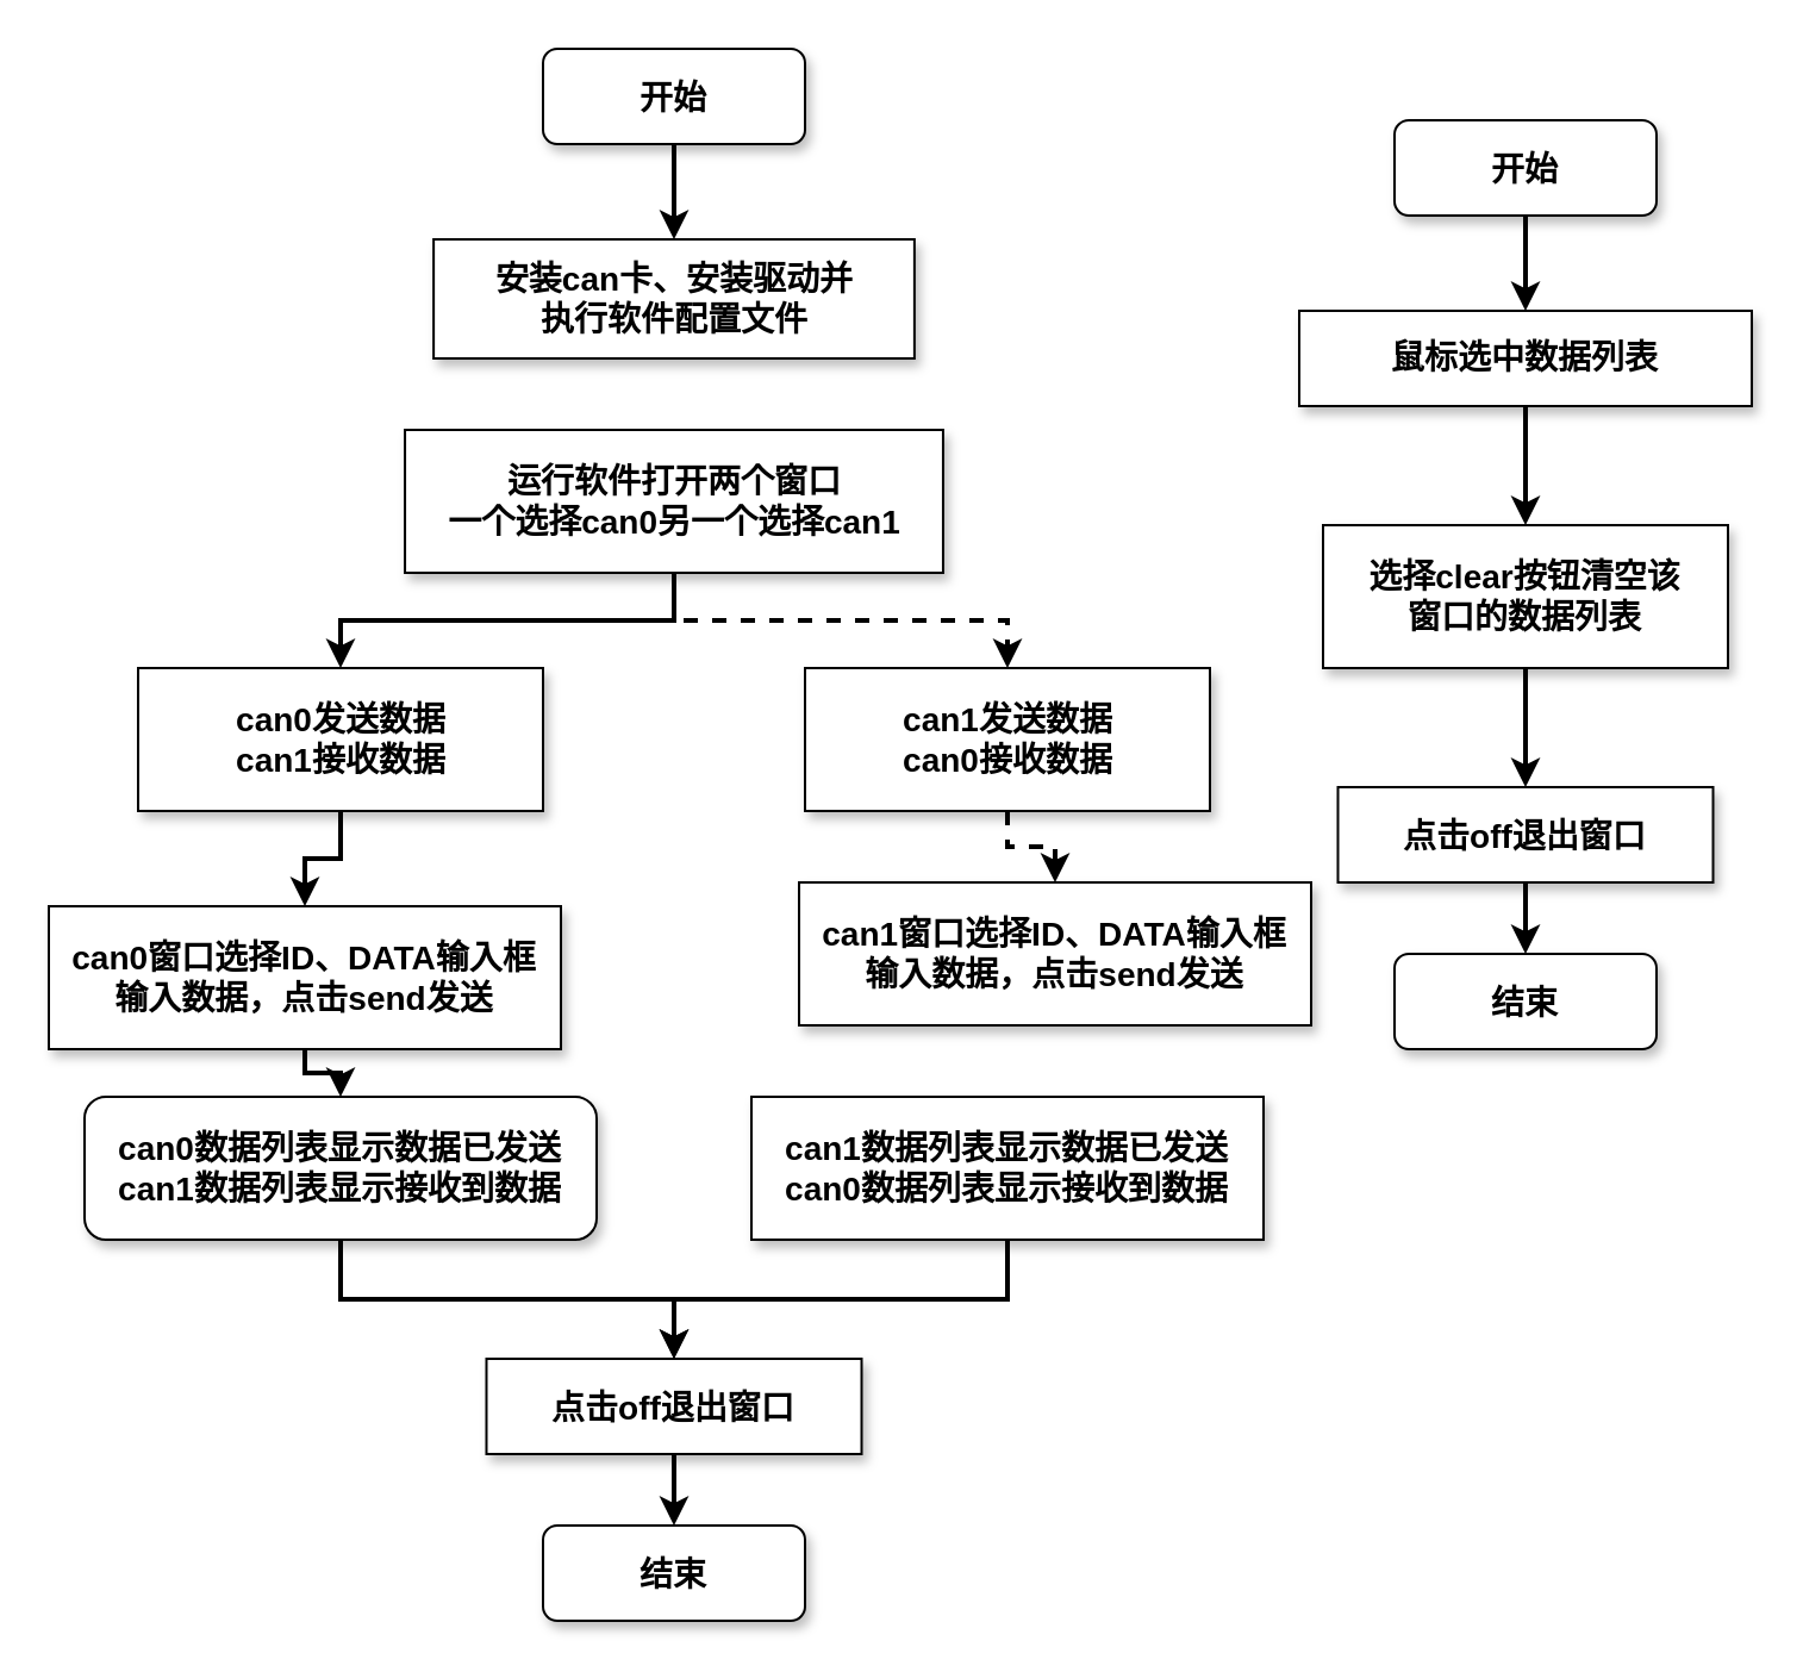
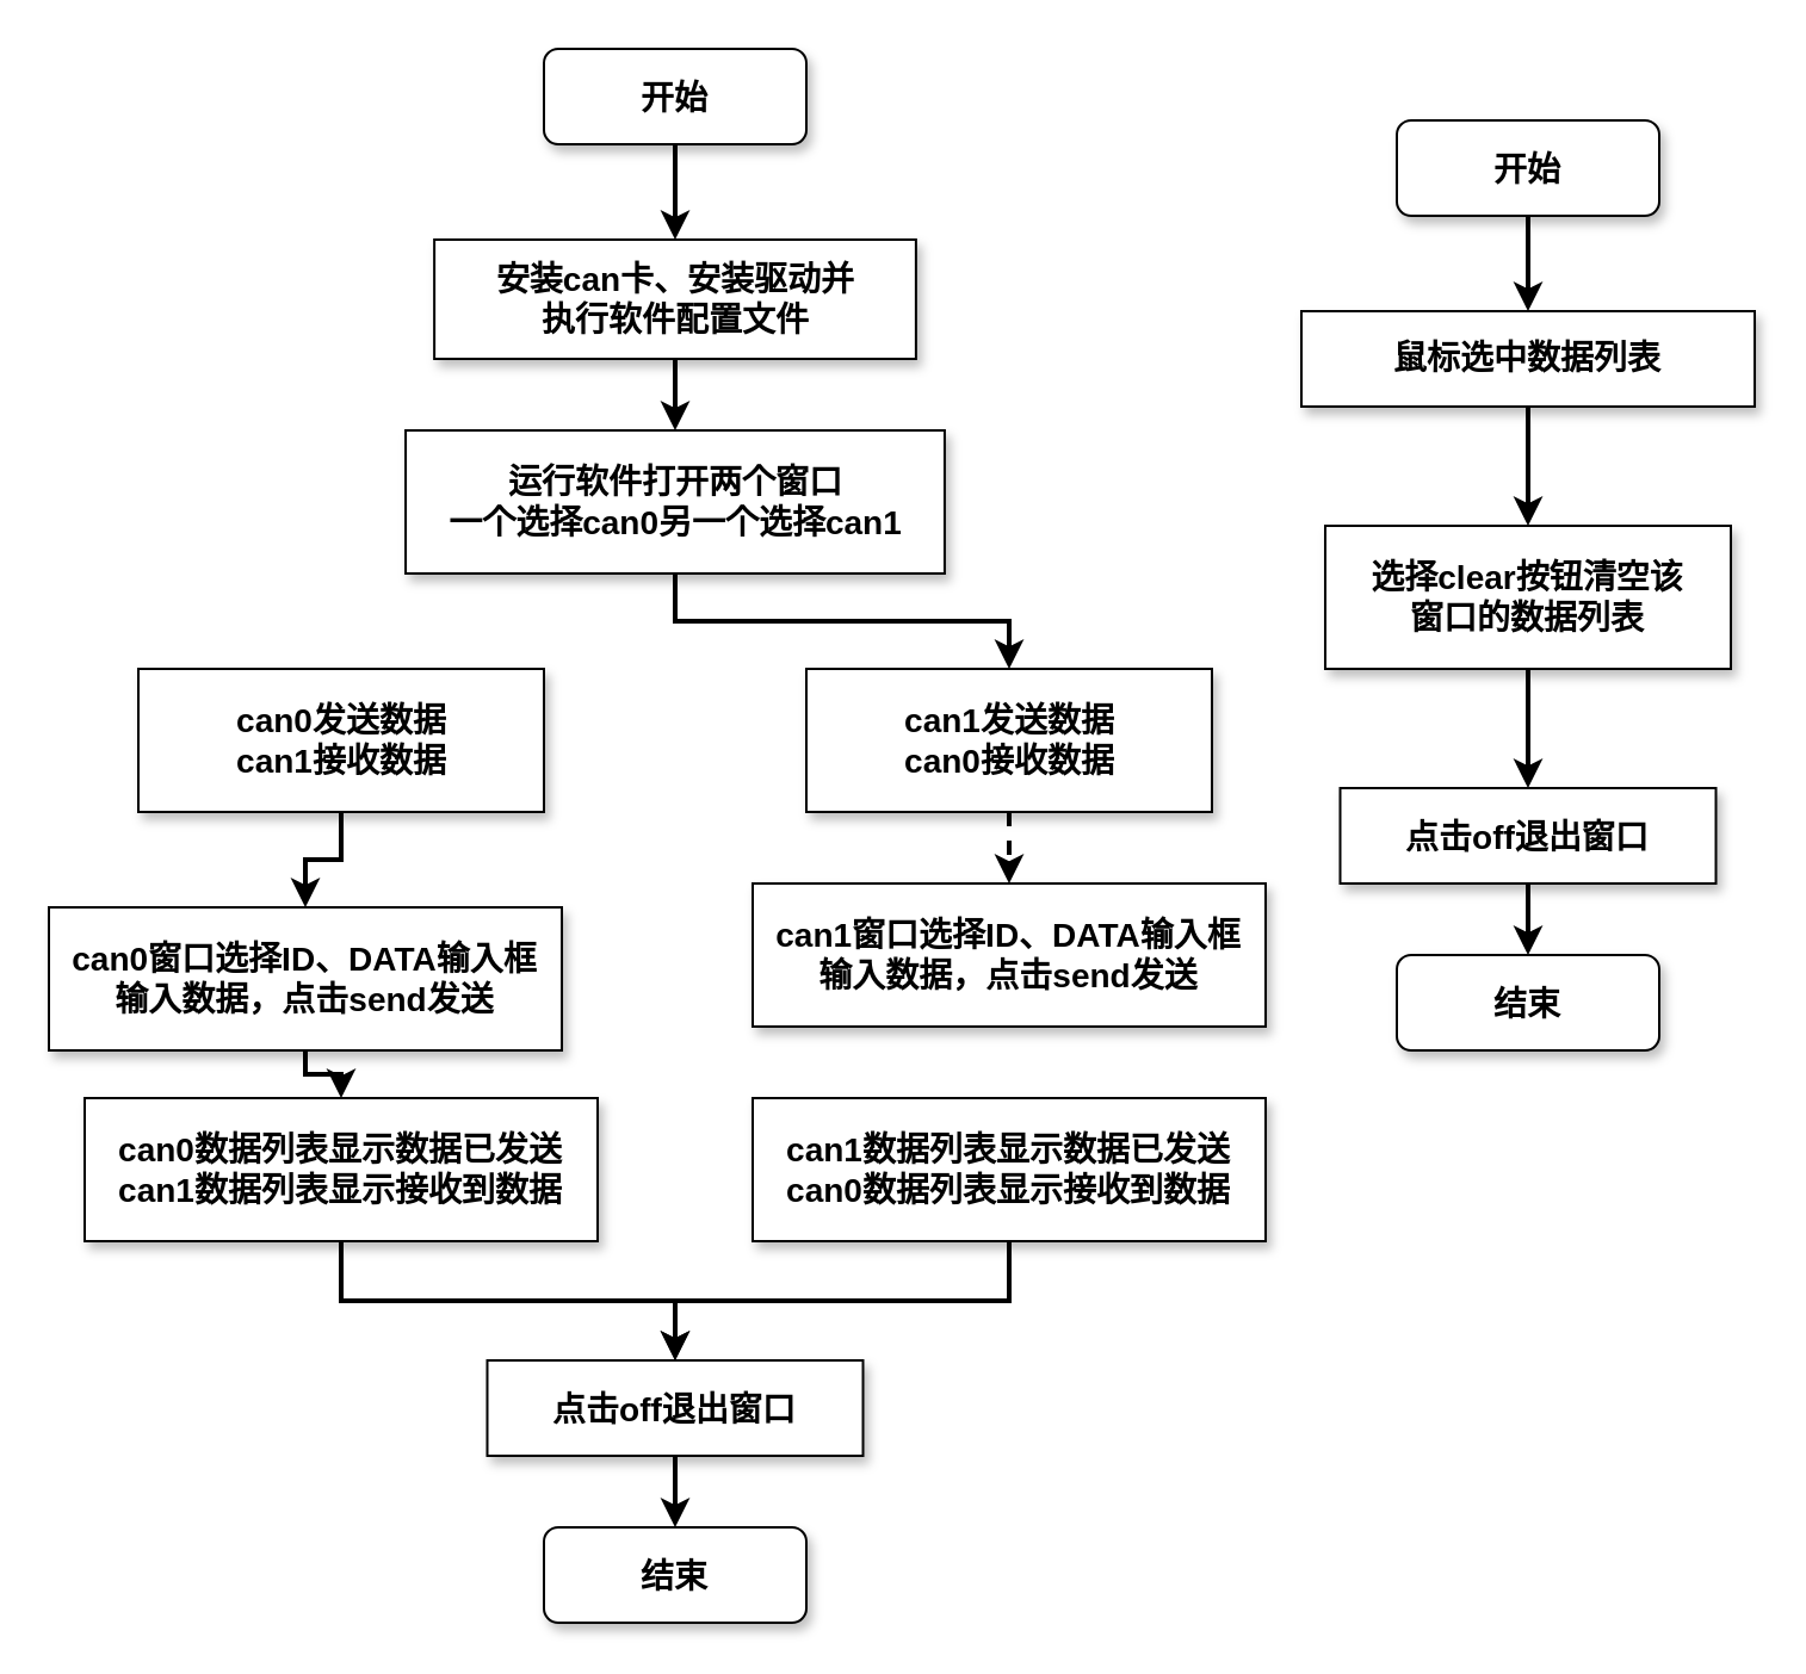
+ <mxCell id="4" style="edgeStyle=elbowEdgeStyle;rounded=0;orthogonalLoop=1;jettySize=auto;elbow=vertical;html=1;exitX=0.5;exitY=1;exitDx=0;exitDy=0;entryX=0.5;entryY=0;entryDx=0;entryDy=0;fontSize=14;strokeWidth=2;" edge="1" parent="1" source="5" target="8"><mxGeometry relative="1" as="geometry" /></mxCell>
- <mxCell id="6" style="edgeStyle=elbowEdgeStyle;rounded=0;orthogonalLoop=1;jettySize=auto;elbow=vertical;html=1;exitX=0.5;exitY=1;exitDx=0;exitDy=0;entryX=0.5;entryY=0;entryDx=0;entryDy=0;fontSize=14;strokeWidth=2;" edge="1" parent="1" source="8" target="10"><mxGeometry relative="1" as="geometry" /></mxCell>
- <mxCell id="7" style="edgeStyle=elbowEdgeStyle;rounded=0;orthogonalLoop=1;jettySize=auto;elbow=vertical;html=1;exitX=0.5;exitY=1;exitDx=0;exitDy=0;fontSize=14;strokeWidth=2;dashed=1;" edge="1" parent="1" source="8" target="12"><mxGeometry relative="1" as="geometry" /></mxCell>
+ <mxCell id="7" style="edgeStyle=elbowEdgeStyle;rounded=0;orthogonalLoop=1;jettySize=auto;elbow=vertical;html=1;exitX=0.5;exitY=1;exitDx=0;exitDy=0;fontSize=14;strokeWidth=2;" edge="1" parent="1" source="8" target="12"><mxGeometry relative="1" as="geometry" /></mxCell>
- <mxCell id="15" value="&lt;span style=&quot;font-size: 14px&quot;&gt;&lt;b&gt;can1窗口选择ID、DATA输入框&lt;br&gt;输入数据，点击send发送&lt;/b&gt;&lt;/span&gt;" style="rounded=0;whiteSpace=wrap;html=1;shadow=1;" vertex="1" parent="1"><mxGeometry x="335" y="370" width="215" height="60" as="geometry" /></mxCell>
+ <mxCell id="15" value="&lt;span style=&quot;font-size: 14px&quot;&gt;&lt;b&gt;can1窗口选择ID、DATA输入框&lt;br&gt;输入数据，点击send发送&lt;/b&gt;&lt;/span&gt;" style="rounded=0;whiteSpace=wrap;html=1;shadow=1;" vertex="1" parent="1"><mxGeometry x="315" y="370" width="215" height="60" as="geometry" /></mxCell>
- <mxCell id="17" value="&lt;span style=&quot;font-size: 14px&quot;&gt;&lt;b&gt;can0数据列表显示数据已发送&lt;br&gt;can1数据列表显示接收到数据&lt;/b&gt;&lt;/span&gt;" style="whiteSpace=wrap;html=1;shadow=1;rounded=1;" vertex="1" parent="1"><mxGeometry x="35" y="460" width="215" height="60" as="geometry" /></mxCell>
+ <mxCell id="17" value="&lt;span style=&quot;font-size: 14px&quot;&gt;&lt;b&gt;can0数据列表显示数据已发送&lt;br&gt;can1数据列表显示接收到数据&lt;/b&gt;&lt;/span&gt;" style="rounded=0;whiteSpace=wrap;html=1;shadow=1;" vertex="1" parent="1"><mxGeometry x="35" y="460" width="215" height="60" as="geometry" /></mxCell>
